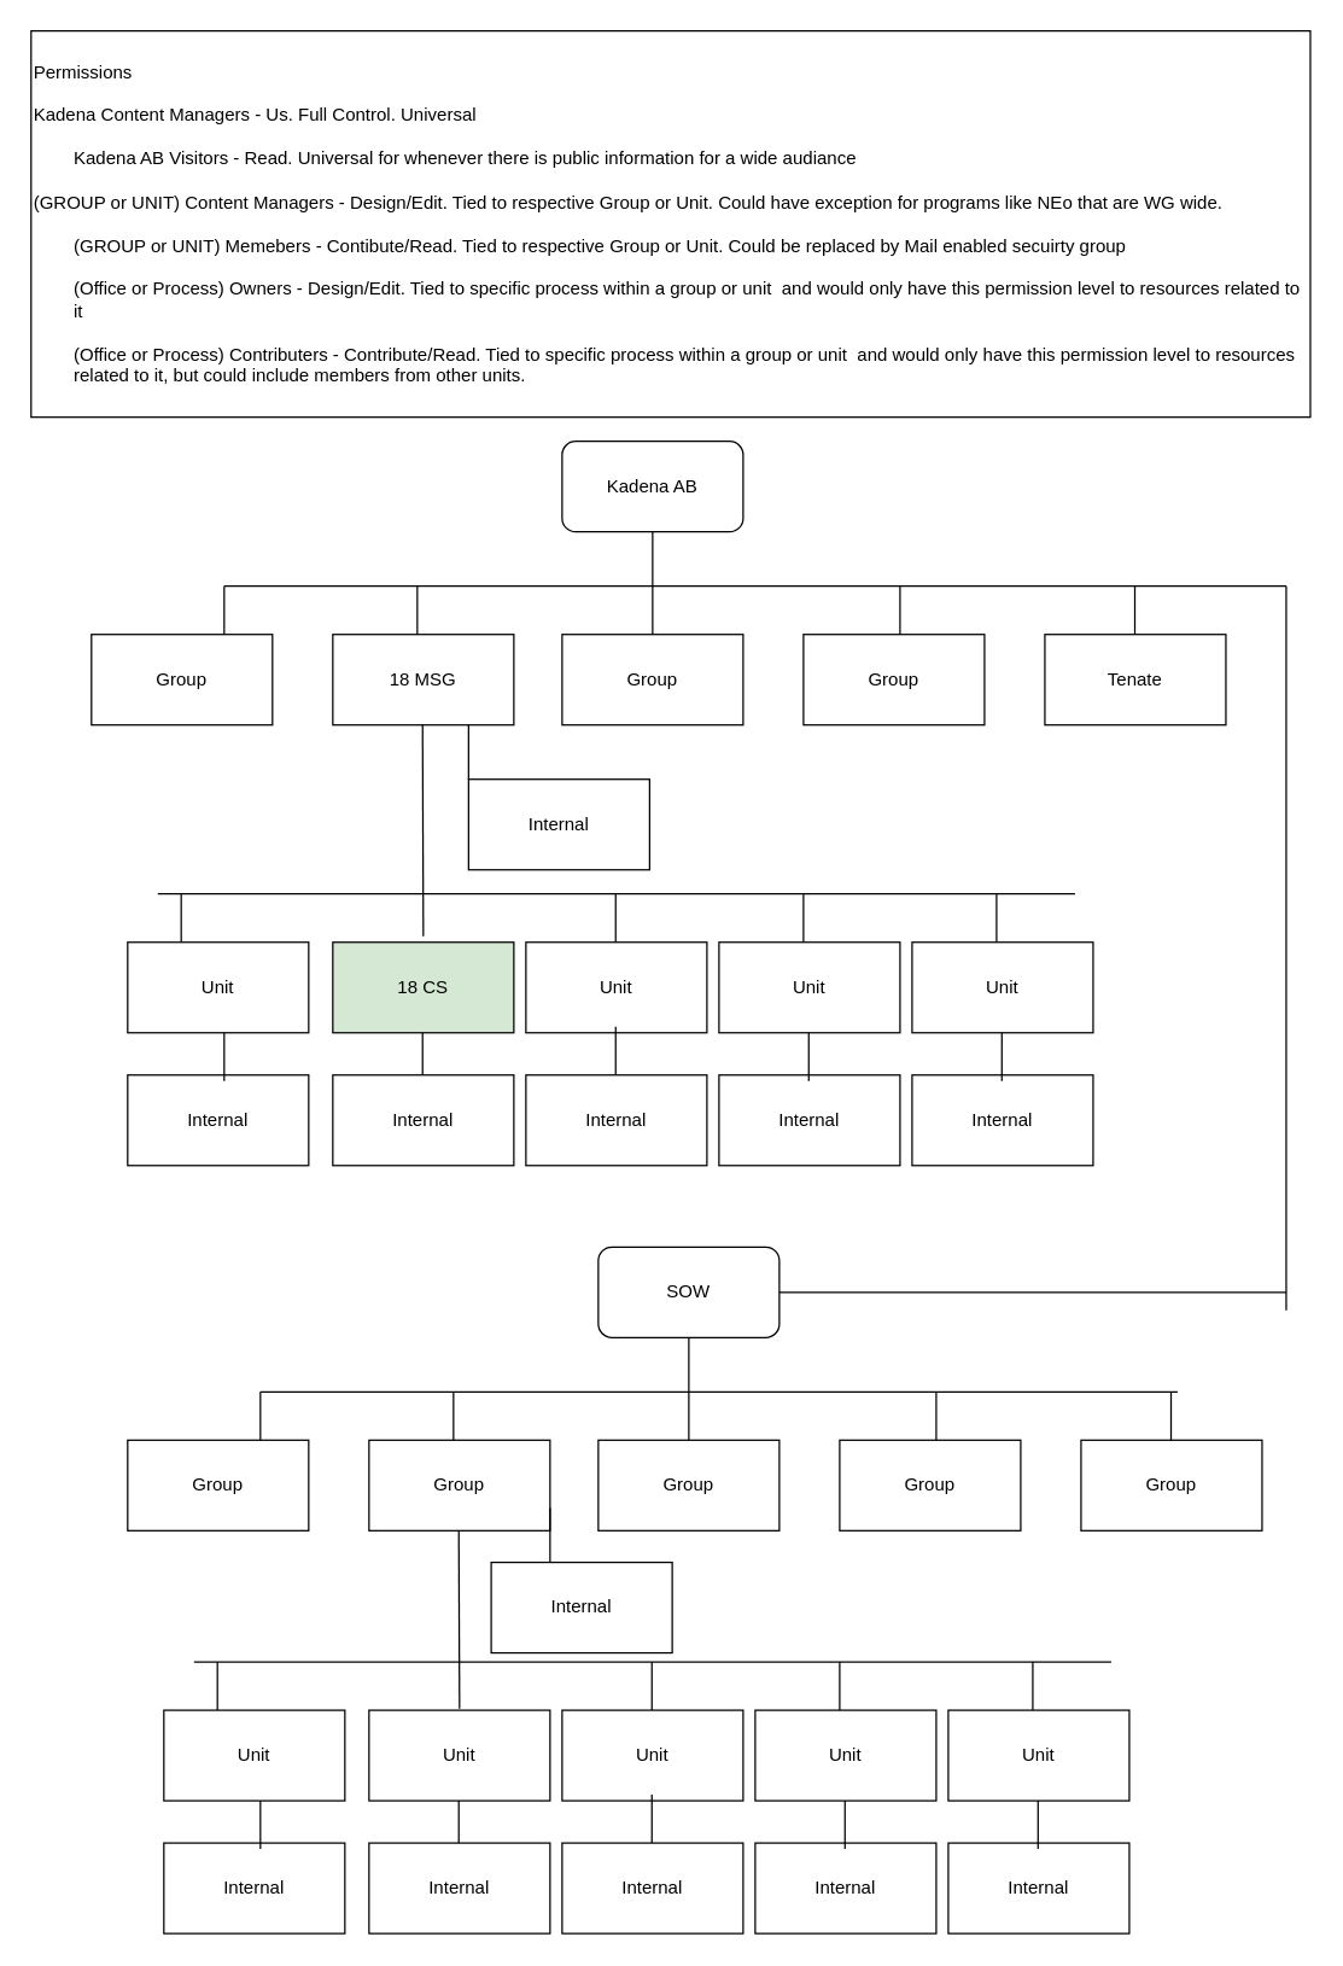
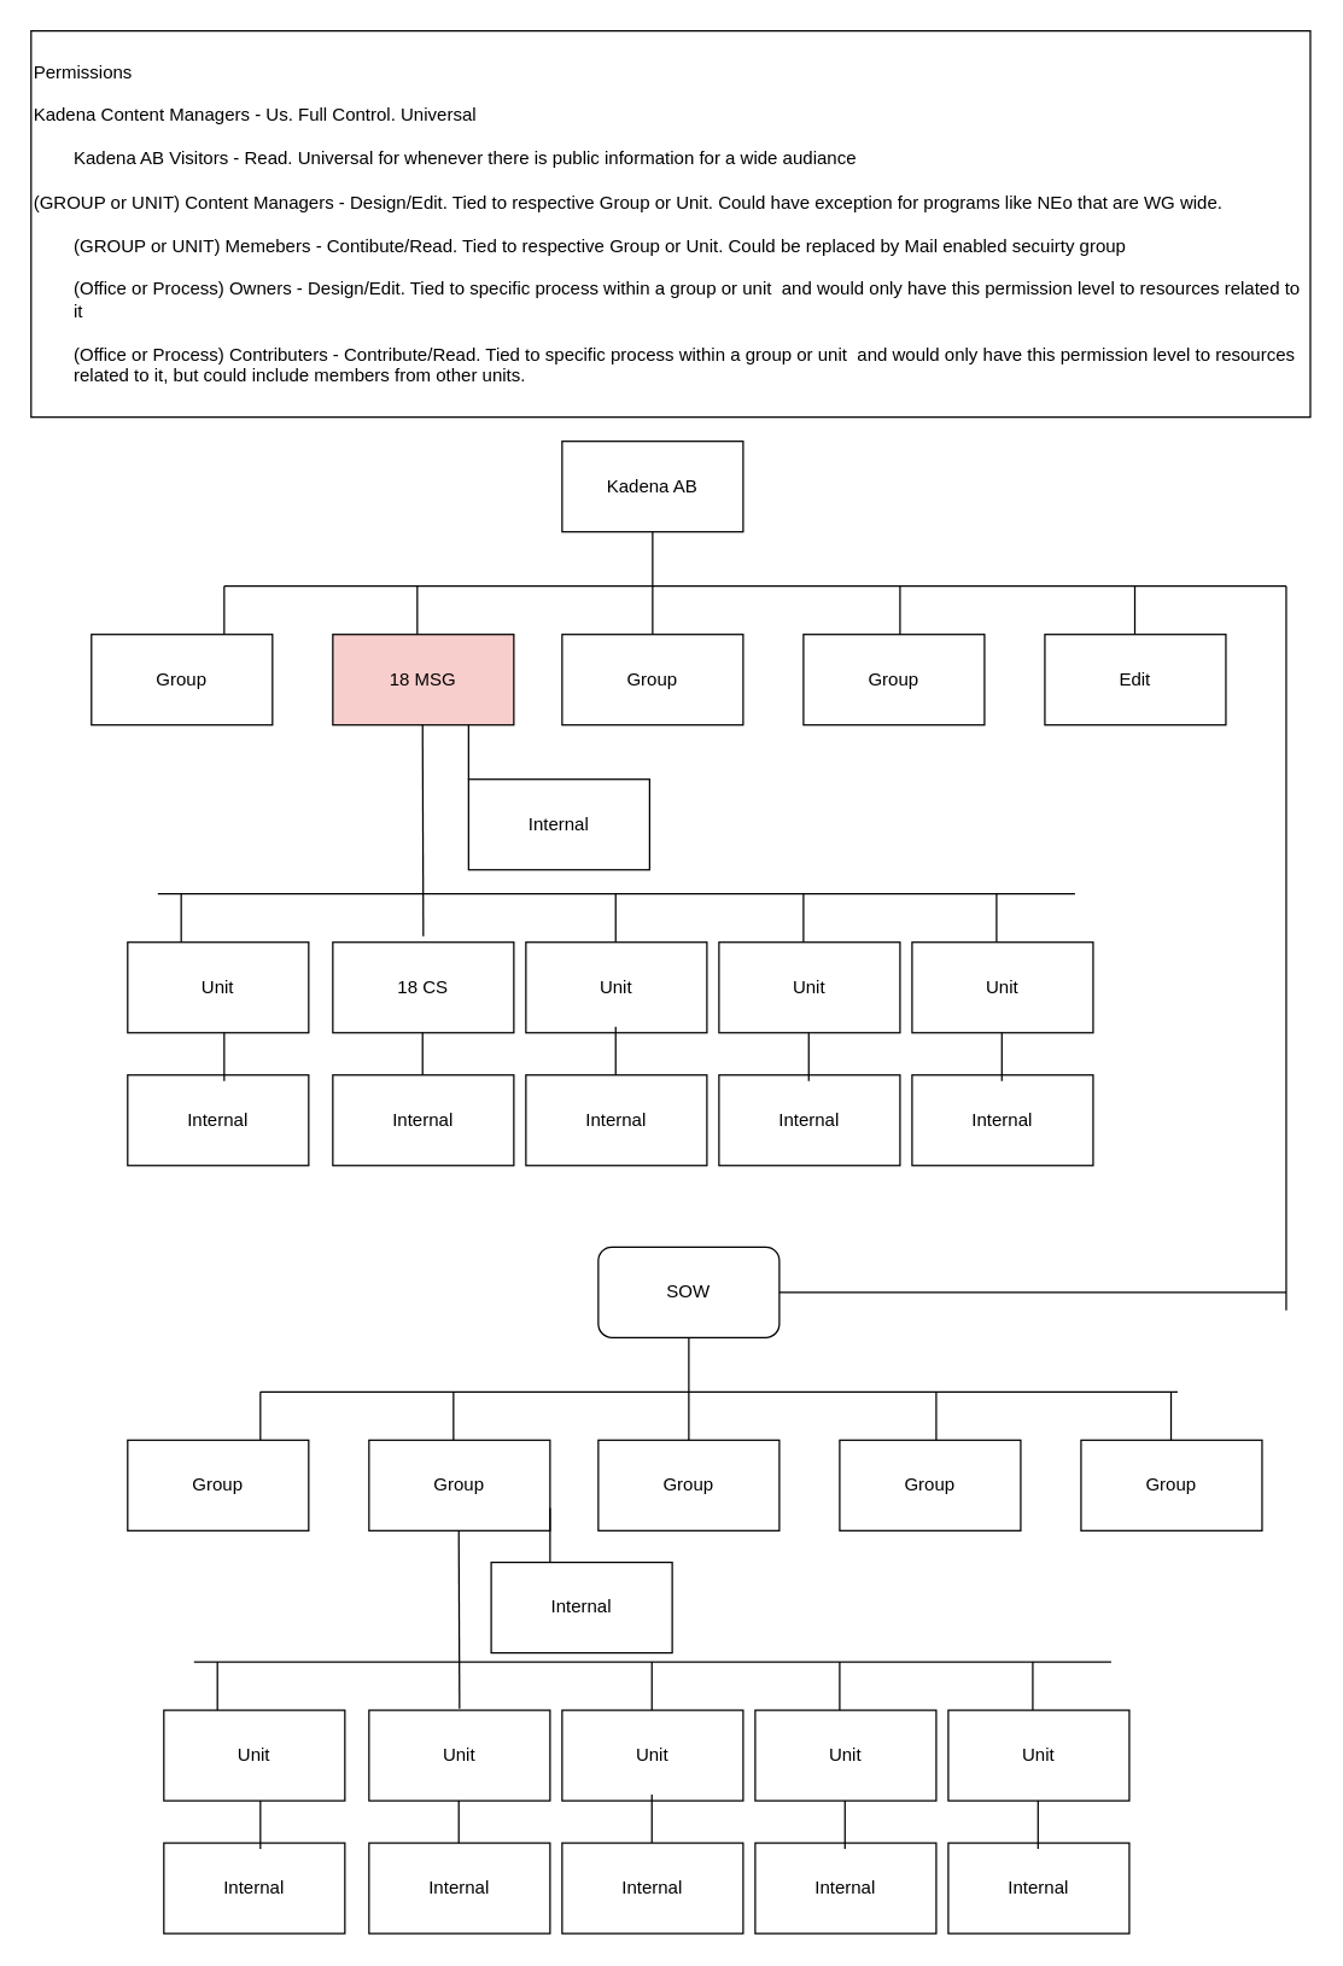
- <mxCell id="2" value="Kadena AB" style="whiteSpace=wrap;html=1;rounded=1;" parent="1" vertex="1"><mxGeometry x="372" y="292" width="120" height="60" as="geometry" /></mxCell>
+ <mxCell id="2" value="Kadena AB" style="rounded=0;whiteSpace=wrap;html=1;" parent="1" vertex="1"><mxGeometry x="372" y="292" width="120" height="60" as="geometry" /></mxCell>
- <mxCell id="7" value="18 MSG" style="rounded=0;whiteSpace=wrap;html=1;" parent="1" vertex="1"><mxGeometry x="220" y="420" width="120" height="60" as="geometry" /></mxCell>
+ <mxCell id="7" value="18 MSG" style="rounded=0;whiteSpace=wrap;html=1;fillColor=#f8cecc;" parent="1" vertex="1"><mxGeometry x="220" y="420" width="120" height="60" as="geometry" /></mxCell>
- <mxCell id="4" value="Tenate" style="rounded=0;whiteSpace=wrap;html=1;" parent="1" vertex="1"><mxGeometry x="692" y="420" width="120" height="60" as="geometry" /></mxCell>
+ <mxCell id="4" value="Edit" style="rounded=0;whiteSpace=wrap;html=1;" parent="1" vertex="1"><mxGeometry x="692" y="420" width="120" height="60" as="geometry" /></mxCell>
- <mxCell id="15" value="18 CS" style="rounded=0;whiteSpace=wrap;html=1;fillColor=#d5e8d4;" parent="1" vertex="1"><mxGeometry x="220" y="624" width="120" height="60" as="geometry" /></mxCell>
+ <mxCell id="15" value="18 CS" style="rounded=0;whiteSpace=wrap;html=1;" parent="1" vertex="1"><mxGeometry x="220" y="624" width="120" height="60" as="geometry" /></mxCell>
